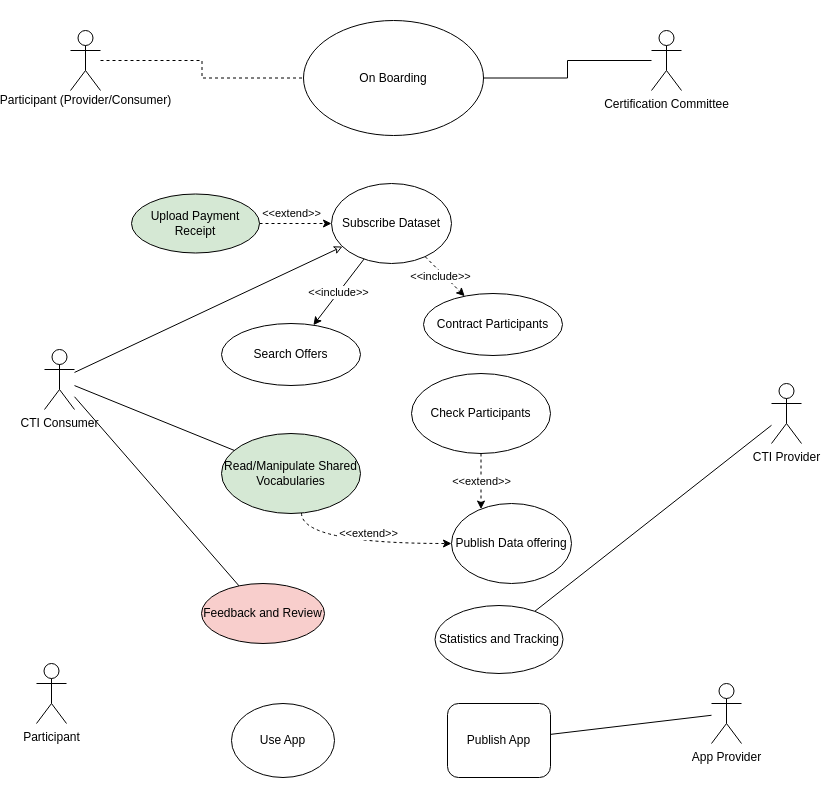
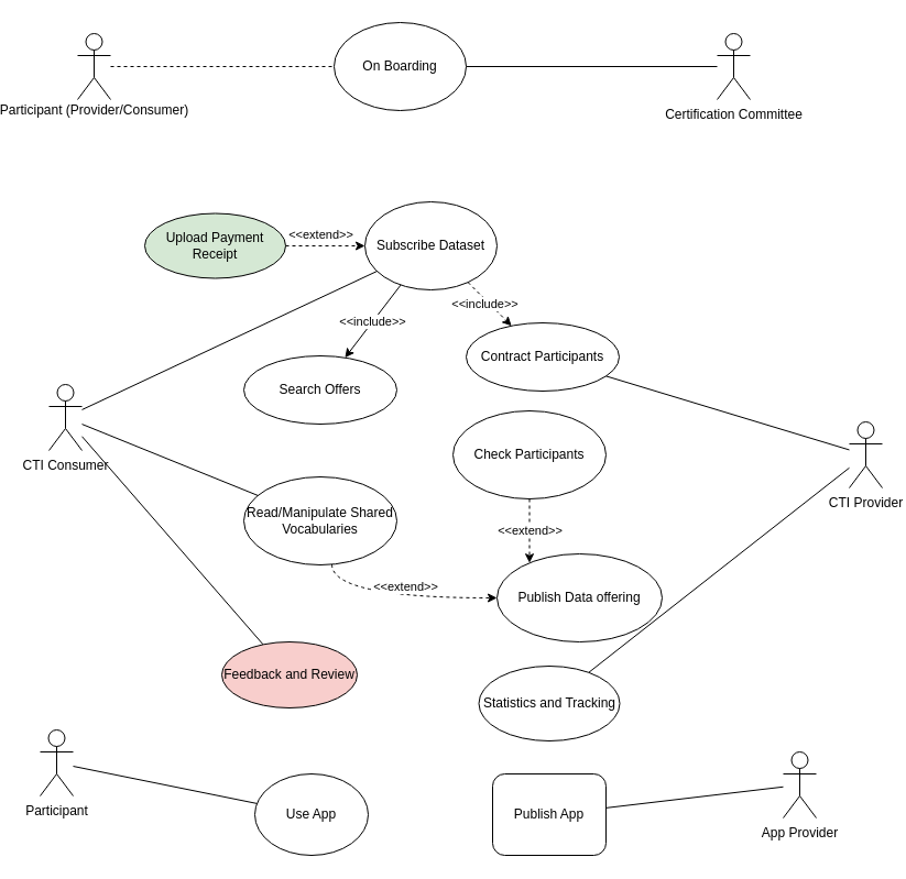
- <mxCell id="5" value="On Boarding" style="ellipse;whiteSpace=wrap;html=1;" parent="1" vertex="1"><mxGeometry x="287" y="20" width="180" height="115" as="geometry" /></mxCell>
+ <mxCell id="5" value="On Boarding" style="ellipse;whiteSpace=wrap;html=1;" parent="1" vertex="1"><mxGeometry x="287" y="20" width="120" height="80" as="geometry" /></mxCell>
- <mxCell id="12" value="" style="edgeStyle=none;orthogonalLoop=1;jettySize=auto;html=1;rounded=0;endArrow=classic;endFill=0;" parent="1" source="11" target="10" edge="1"><mxGeometry width="80" relative="1" as="geometry"><mxPoint x="135" y="253" as="sourcePoint" /><mxPoint x="215" y="253" as="targetPoint" /><Array as="points" /></mxGeometry></mxCell>
+ <mxCell id="12" value="" style="edgeStyle=none;orthogonalLoop=1;jettySize=auto;html=1;rounded=0;endArrow=none;endFill=0;" parent="1" source="11" target="10" edge="1"><mxGeometry width="80" relative="1" as="geometry"><mxPoint x="135" y="253" as="sourcePoint" /><mxPoint x="215" y="253" as="targetPoint" /><Array as="points" /></mxGeometry></mxCell>
+ <mxCell id="24" value="" style="edgeStyle=none;orthogonalLoop=1;jettySize=auto;html=1;rounded=0;endArrow=none;endFill=0;" parent="1" source="21" target="15" edge="1"><mxGeometry width="80" relative="1" as="geometry"><mxPoint x="595" y="273" as="sourcePoint" /><mxPoint x="675" y="273" as="targetPoint" /><Array as="points" /></mxGeometry></mxCell>
- <mxCell id="8" value="Read/Manipulate Shared Vocabularies" style="ellipse;whiteSpace=wrap;html=1;fillColor=#d5e8d4;" parent="1" vertex="1"><mxGeometry x="205" y="433" width="139" height="80" as="geometry" /></mxCell>
+ <mxCell id="8" value="Read/Manipulate Shared Vocabularies" style="ellipse;whiteSpace=wrap;html=1;" parent="1" vertex="1"><mxGeometry x="205" y="433" width="139" height="80" as="geometry" /></mxCell>
- <mxCell id="9" value="Publish Data offering" style="ellipse;whiteSpace=wrap;html=1;" parent="1" vertex="1"><mxGeometry x="435" y="503" width="120" height="80" as="geometry" /></mxCell>
+ <mxCell id="9" value="Publish Data offering" style="ellipse;whiteSpace=wrap;html=1;" parent="1" vertex="1"><mxGeometry x="435" y="503" width="150" height="80" as="geometry" /></mxCell>
+ <mxCell id="29" value="" style="edgeStyle=none;orthogonalLoop=1;jettySize=auto;html=1;rounded=0;endArrow=none;endFill=0;" parent="1" source="25" target="26" edge="1"><mxGeometry width="80" relative="1" as="geometry"><mxPoint x="45" y="554" as="sourcePoint" /><mxPoint x="211" y="672" as="targetPoint" /><Array as="points" /></mxGeometry></mxCell>
